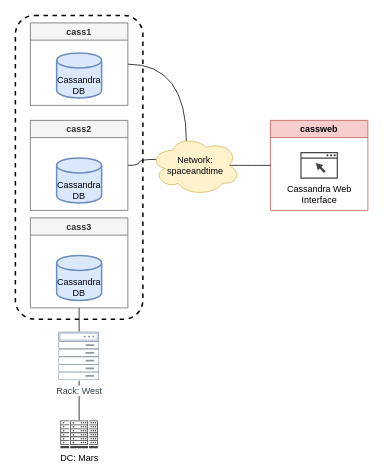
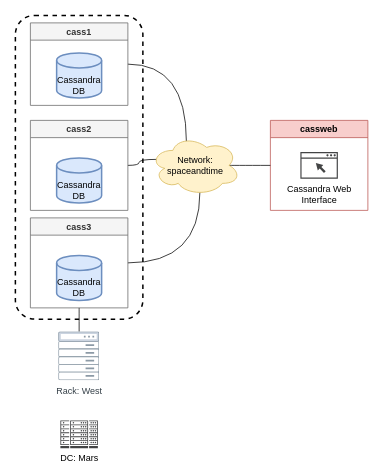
+ <mxCell id="9" style="edgeStyle=orthogonalEdgeStyle;curved=1;html=1;exitX=1;exitY=0.5;exitDx=0;exitDy=0;entryX=0.55;entryY=0.95;entryDx=0;entryDy=0;entryPerimeter=0;startArrow=none;startFill=0;endArrow=none;endFill=0;" edge="1" parent="1" source="11" target="16"><mxGeometry relative="1" as="geometry" /></mxCell>
- <mxCell id="18" style="edgeStyle=orthogonalEdgeStyle;curved=1;html=1;exitX=0.5;exitY=1;exitDx=0;exitDy=0;startArrow=none;startFill=0;endArrow=none;endFill=0;" edge="1" parent="1" source="19" target="17"><mxGeometry relative="1" as="geometry" /></mxCell>
